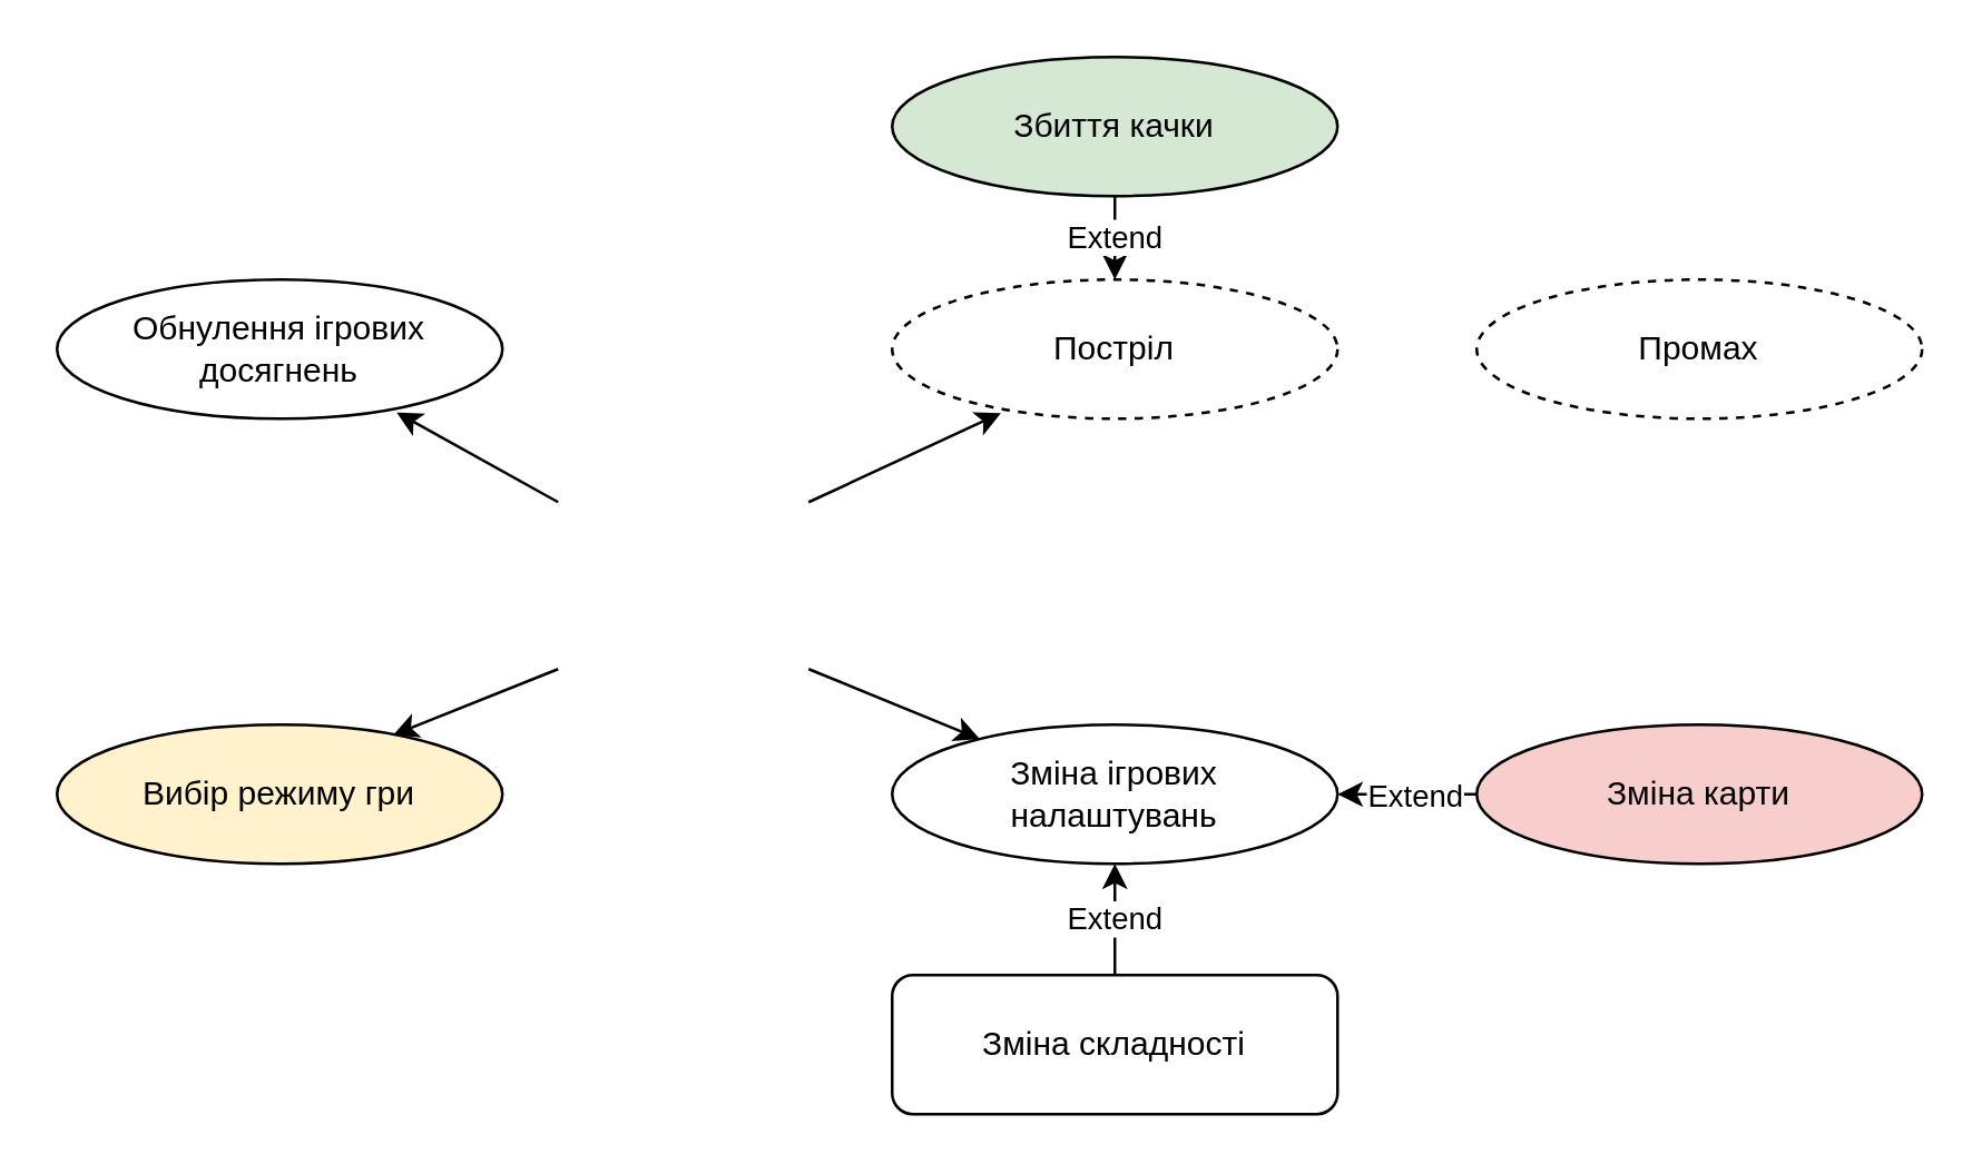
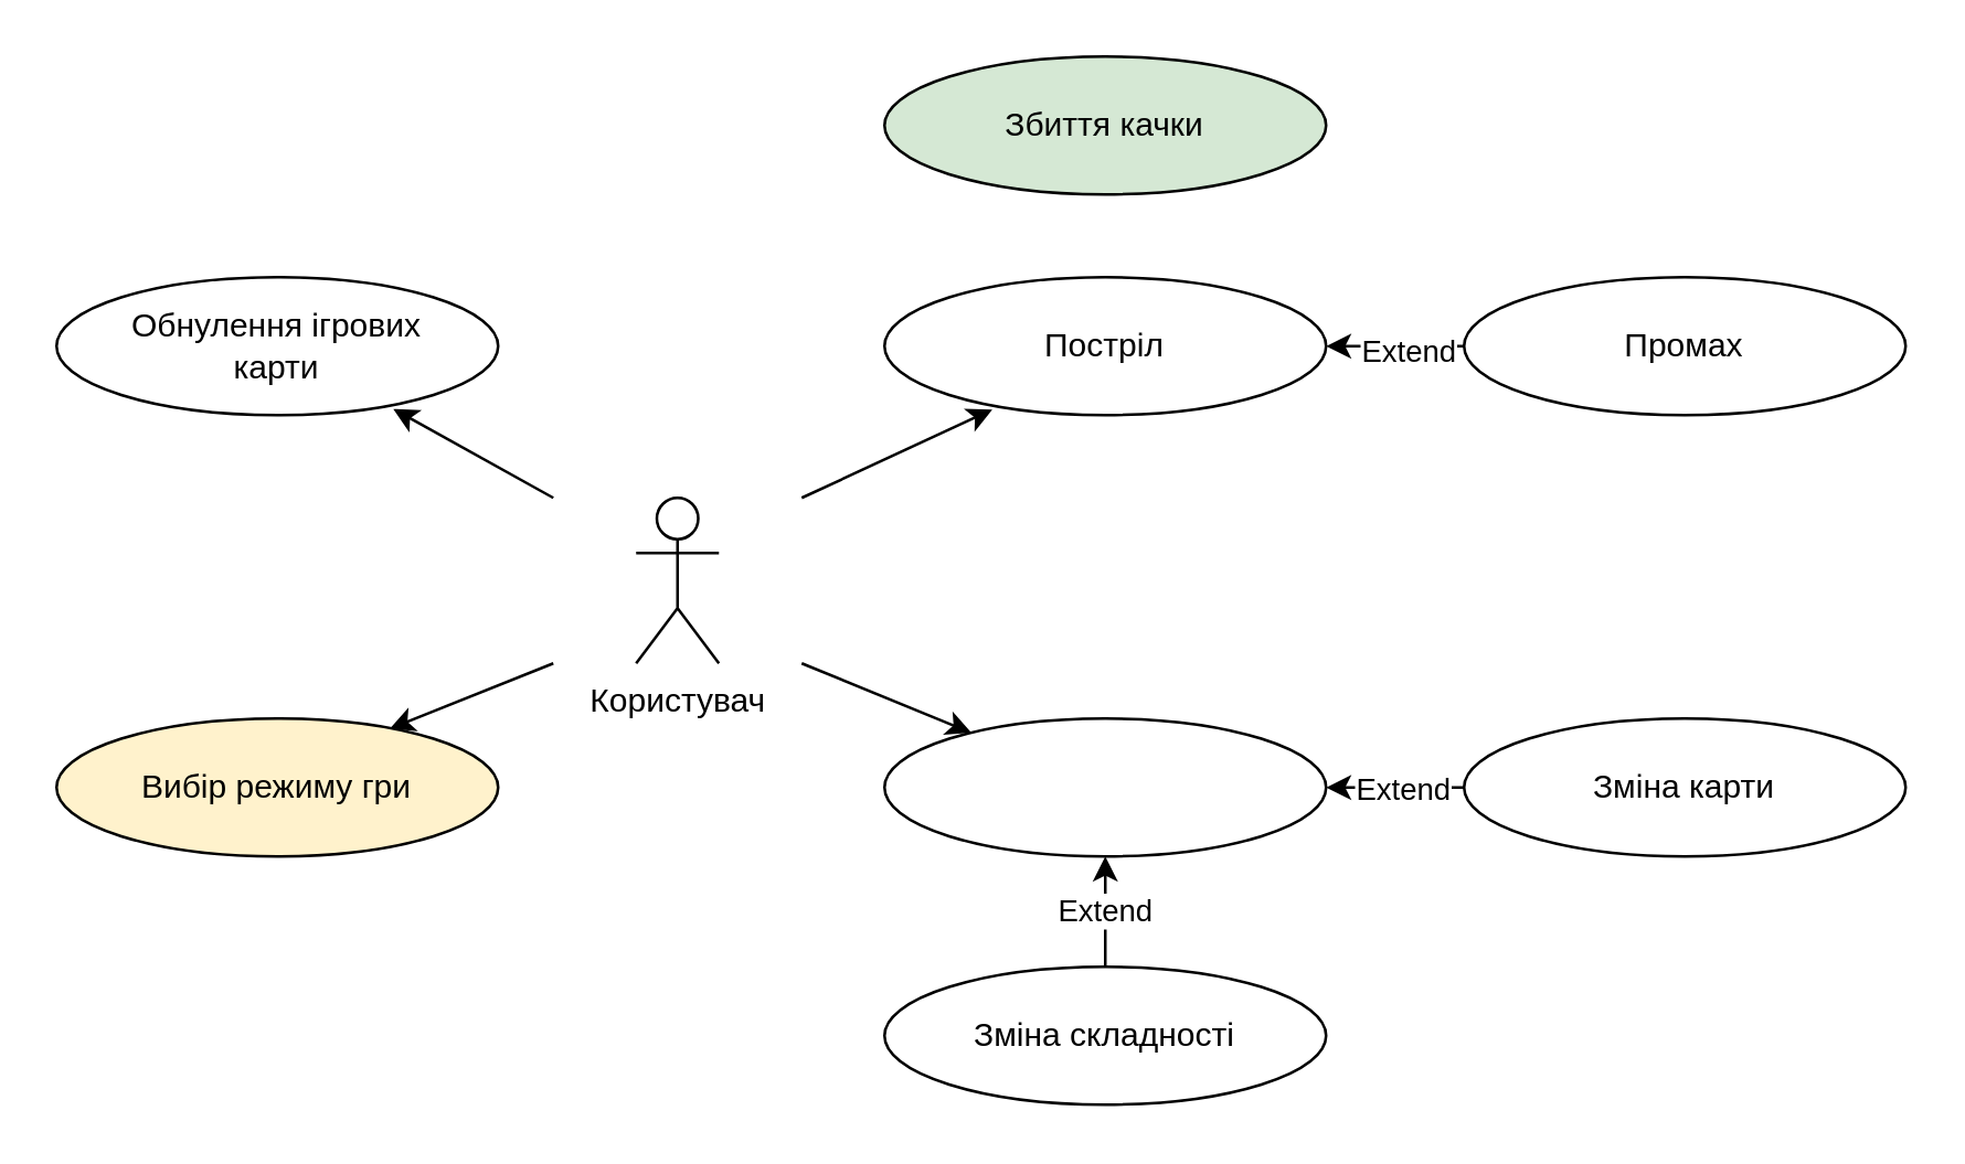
- <mxCell id="17" value="Extend" style="edgeStyle=none;html=1;exitX=0.5;exitY=1;exitDx=0;exitDy=0;entryX=0.5;entryY=0;entryDx=0;entryDy=0;" edge="1" parent="1" source="18" target="16"><mxGeometry relative="1" as="geometry"><mxPoint as="offset" /></mxGeometry></mxCell>
- <mxCell id="20" value="Обнулення ігрових&lt;br style=&quot;border-color: var(--border-color);&quot;&gt;досягнень" style="ellipse;whiteSpace=wrap;html=1;" parent="1" vertex="1"><mxGeometry x="20" y="100" width="160" height="50" as="geometry" /></mxCell>
+ <mxCell id="20" value="Обнулення ігрових&lt;br style=&quot;border-color: var(--border-color);&quot;&gt;карти" style="ellipse;whiteSpace=wrap;html=1;" parent="1" vertex="1"><mxGeometry x="20" y="100" width="160" height="50" as="geometry" /></mxCell>
- <mxCell id="16" value="Постріл" style="ellipse;whiteSpace=wrap;html=1;dashed=1;" parent="1" vertex="1"><mxGeometry x="320" y="100" width="160" height="50" as="geometry" /></mxCell>
+ <mxCell id="16" value="Постріл" style="ellipse;whiteSpace=wrap;html=1;" parent="1" vertex="1"><mxGeometry x="320" y="100" width="160" height="50" as="geometry" /></mxCell>
+ <mxCell id="14" value="Extend" style="edgeStyle=none;html=1;exitX=0;exitY=0.5;exitDx=0;exitDy=0;" edge="1" parent="1" source="15" target="16"><mxGeometry x="-0.2" y="2" relative="1" as="geometry"><mxPoint as="offset" /></mxGeometry></mxCell>
- <mxCell id="15" value="Промах" style="ellipse;whiteSpace=wrap;html=1;dashed=1;" parent="1" vertex="1"><mxGeometry x="530" y="100" width="160" height="50" as="geometry" /></mxCell>
+ <mxCell id="15" value="Промах" style="ellipse;whiteSpace=wrap;html=1;" parent="1" vertex="1"><mxGeometry x="530" y="100" width="160" height="50" as="geometry" /></mxCell>
+ <mxCell id="2" value="Користувач" style="shape=umlActor;verticalLabelPosition=bottom;verticalAlign=top;html=1;outlineConnect=0;" parent="1" vertex="1"><mxGeometry x="230" y="180" width="30" height="60" as="geometry" /></mxCell>
- <mxCell id="8" value="Зміна ігрових налаштувань" style="text;html=1;strokeColor=none;fillColor=none;align=center;verticalAlign=middle;whiteSpace=wrap;rounded=0;" parent="1" vertex="1"><mxGeometry x="325" y="270" width="150" height="30" as="geometry" /></mxCell>
- <mxCell id="13" value="Зміна карти" style="ellipse;whiteSpace=wrap;html=1;fillColor=#f8cecc;" parent="1" vertex="1"><mxGeometry x="530" y="260" width="160" height="50" as="geometry" /></mxCell>
+ <mxCell id="13" value="Зміна карти" style="ellipse;whiteSpace=wrap;html=1;" parent="1" vertex="1"><mxGeometry x="530" y="260" width="160" height="50" as="geometry" /></mxCell>
- <mxCell id="10" value="Зміна складності" style="whiteSpace=wrap;html=1;rounded=1;" parent="1" vertex="1"><mxGeometry x="320" y="350" width="160" height="50" as="geometry" /></mxCell>
+ <mxCell id="10" value="Зміна складності" style="ellipse;whiteSpace=wrap;html=1;" parent="1" vertex="1"><mxGeometry x="320" y="350" width="160" height="50" as="geometry" /></mxCell>
